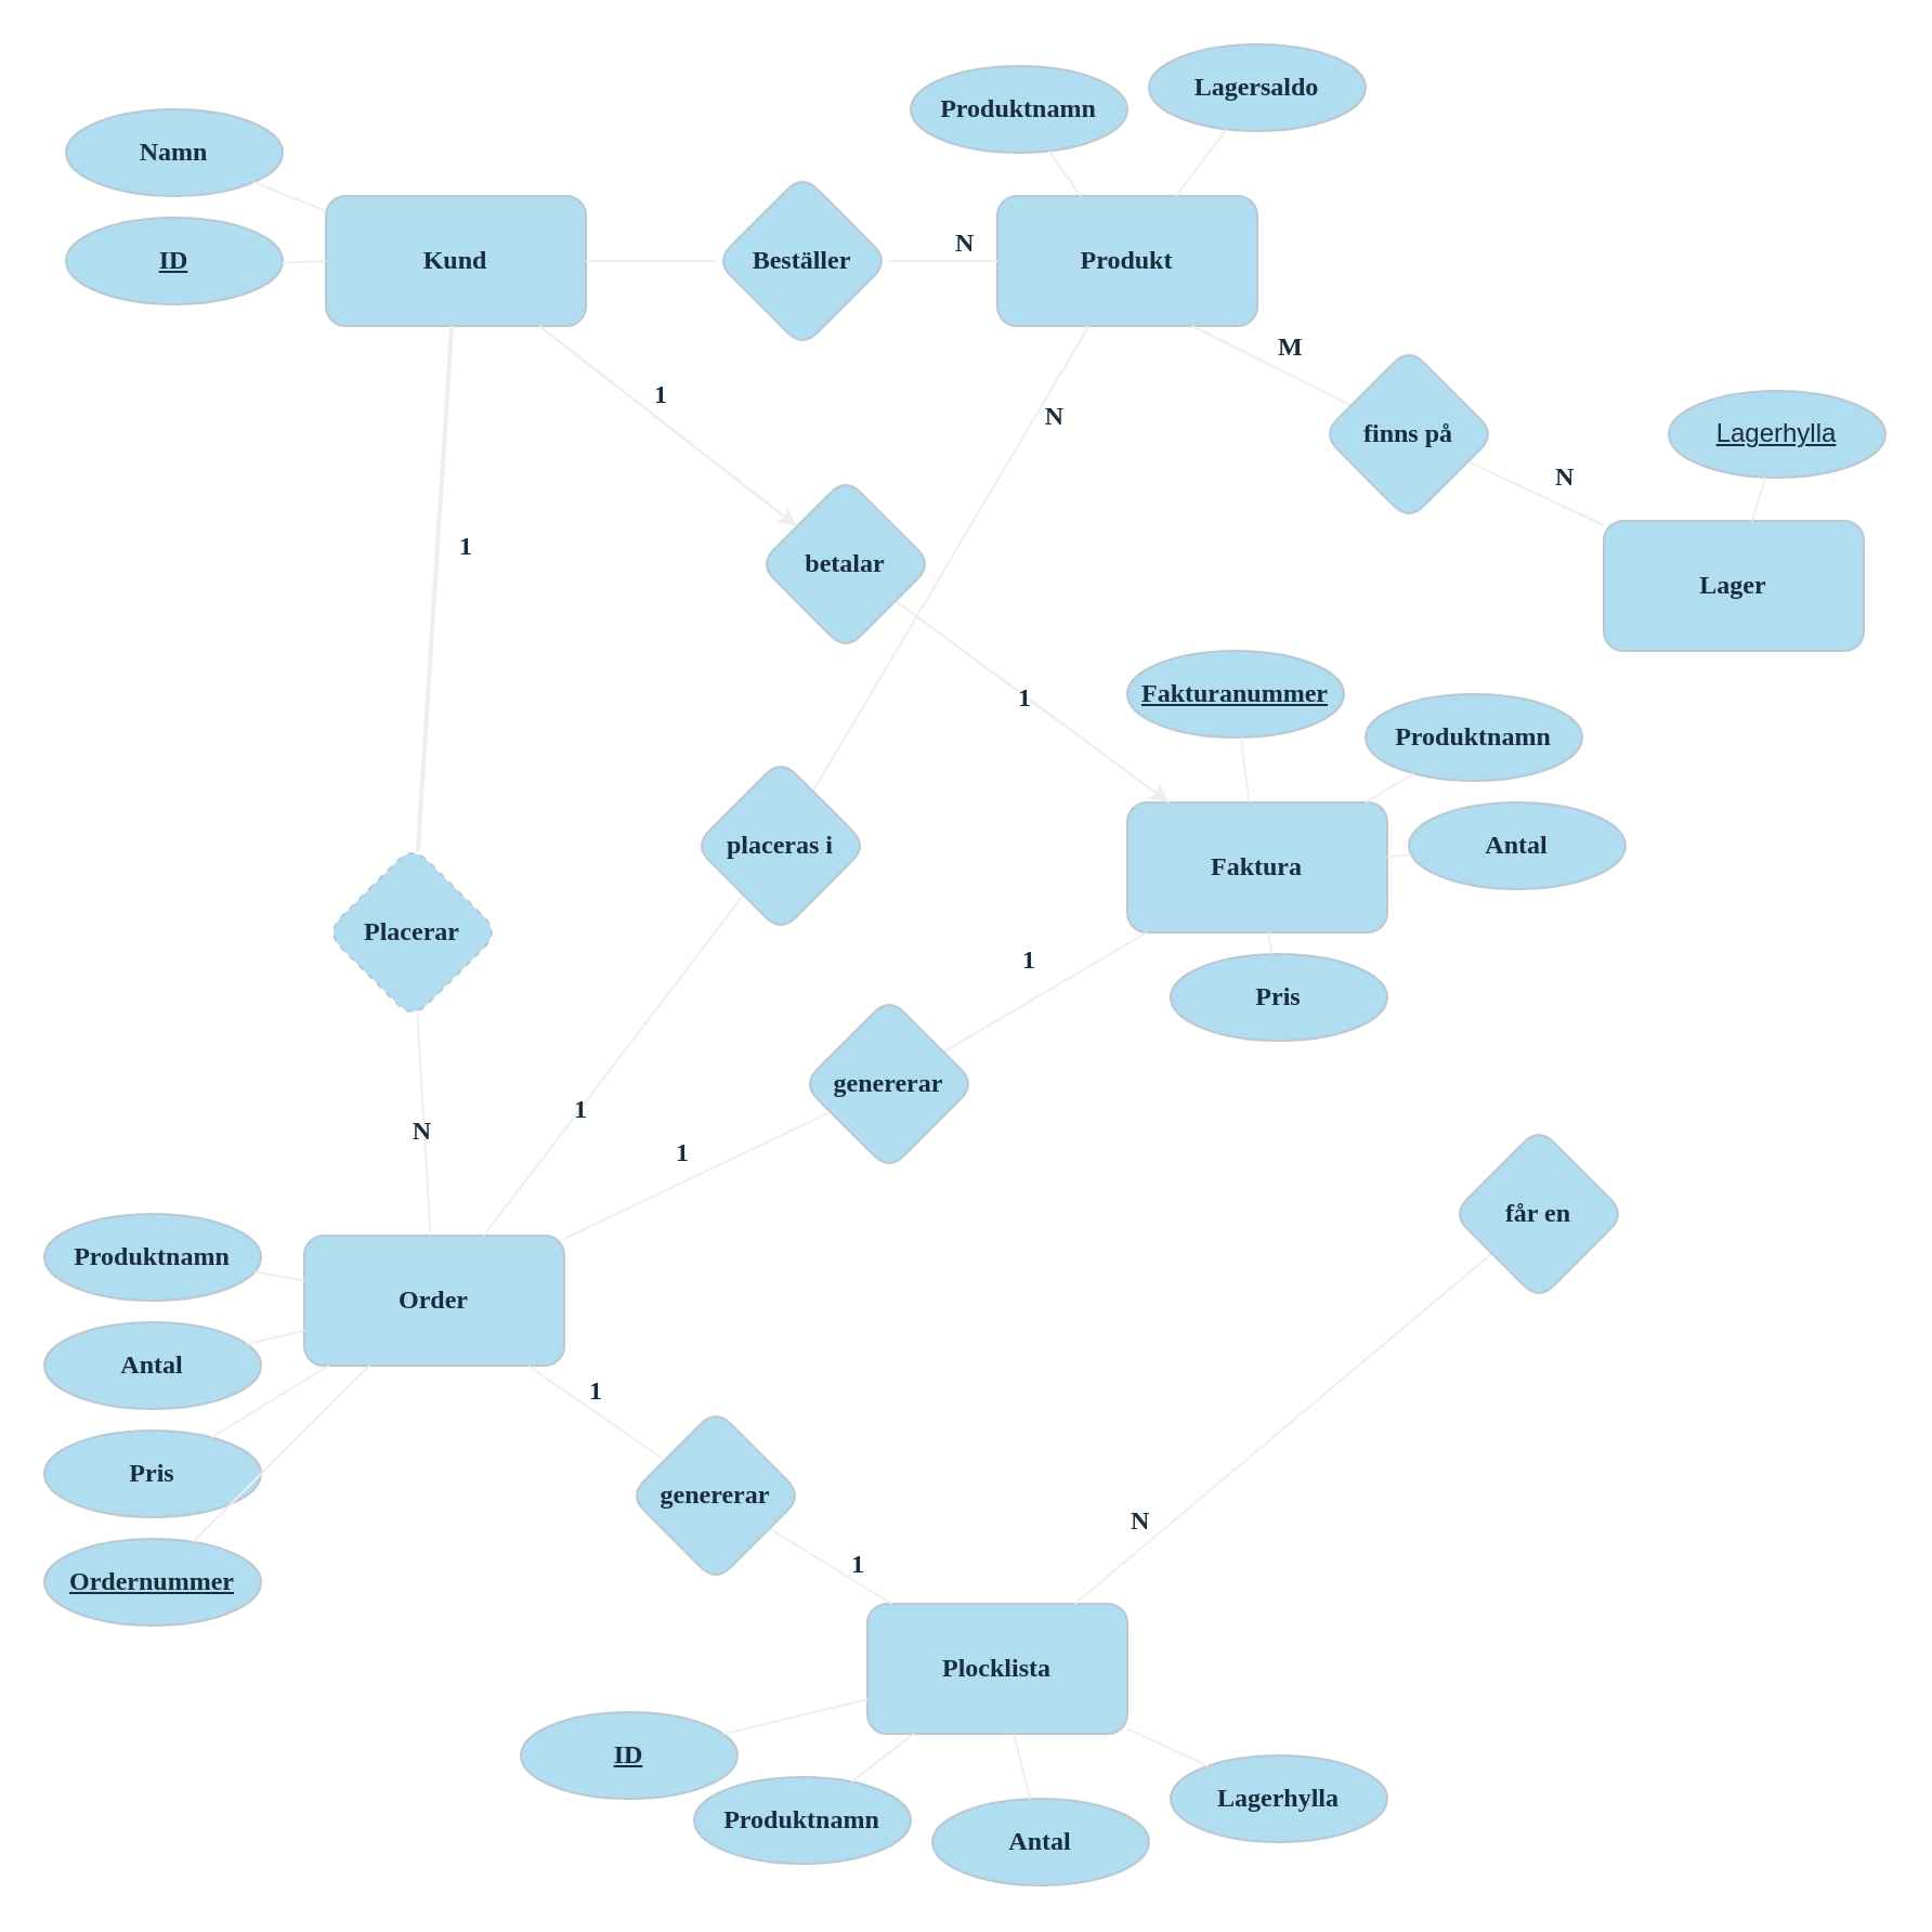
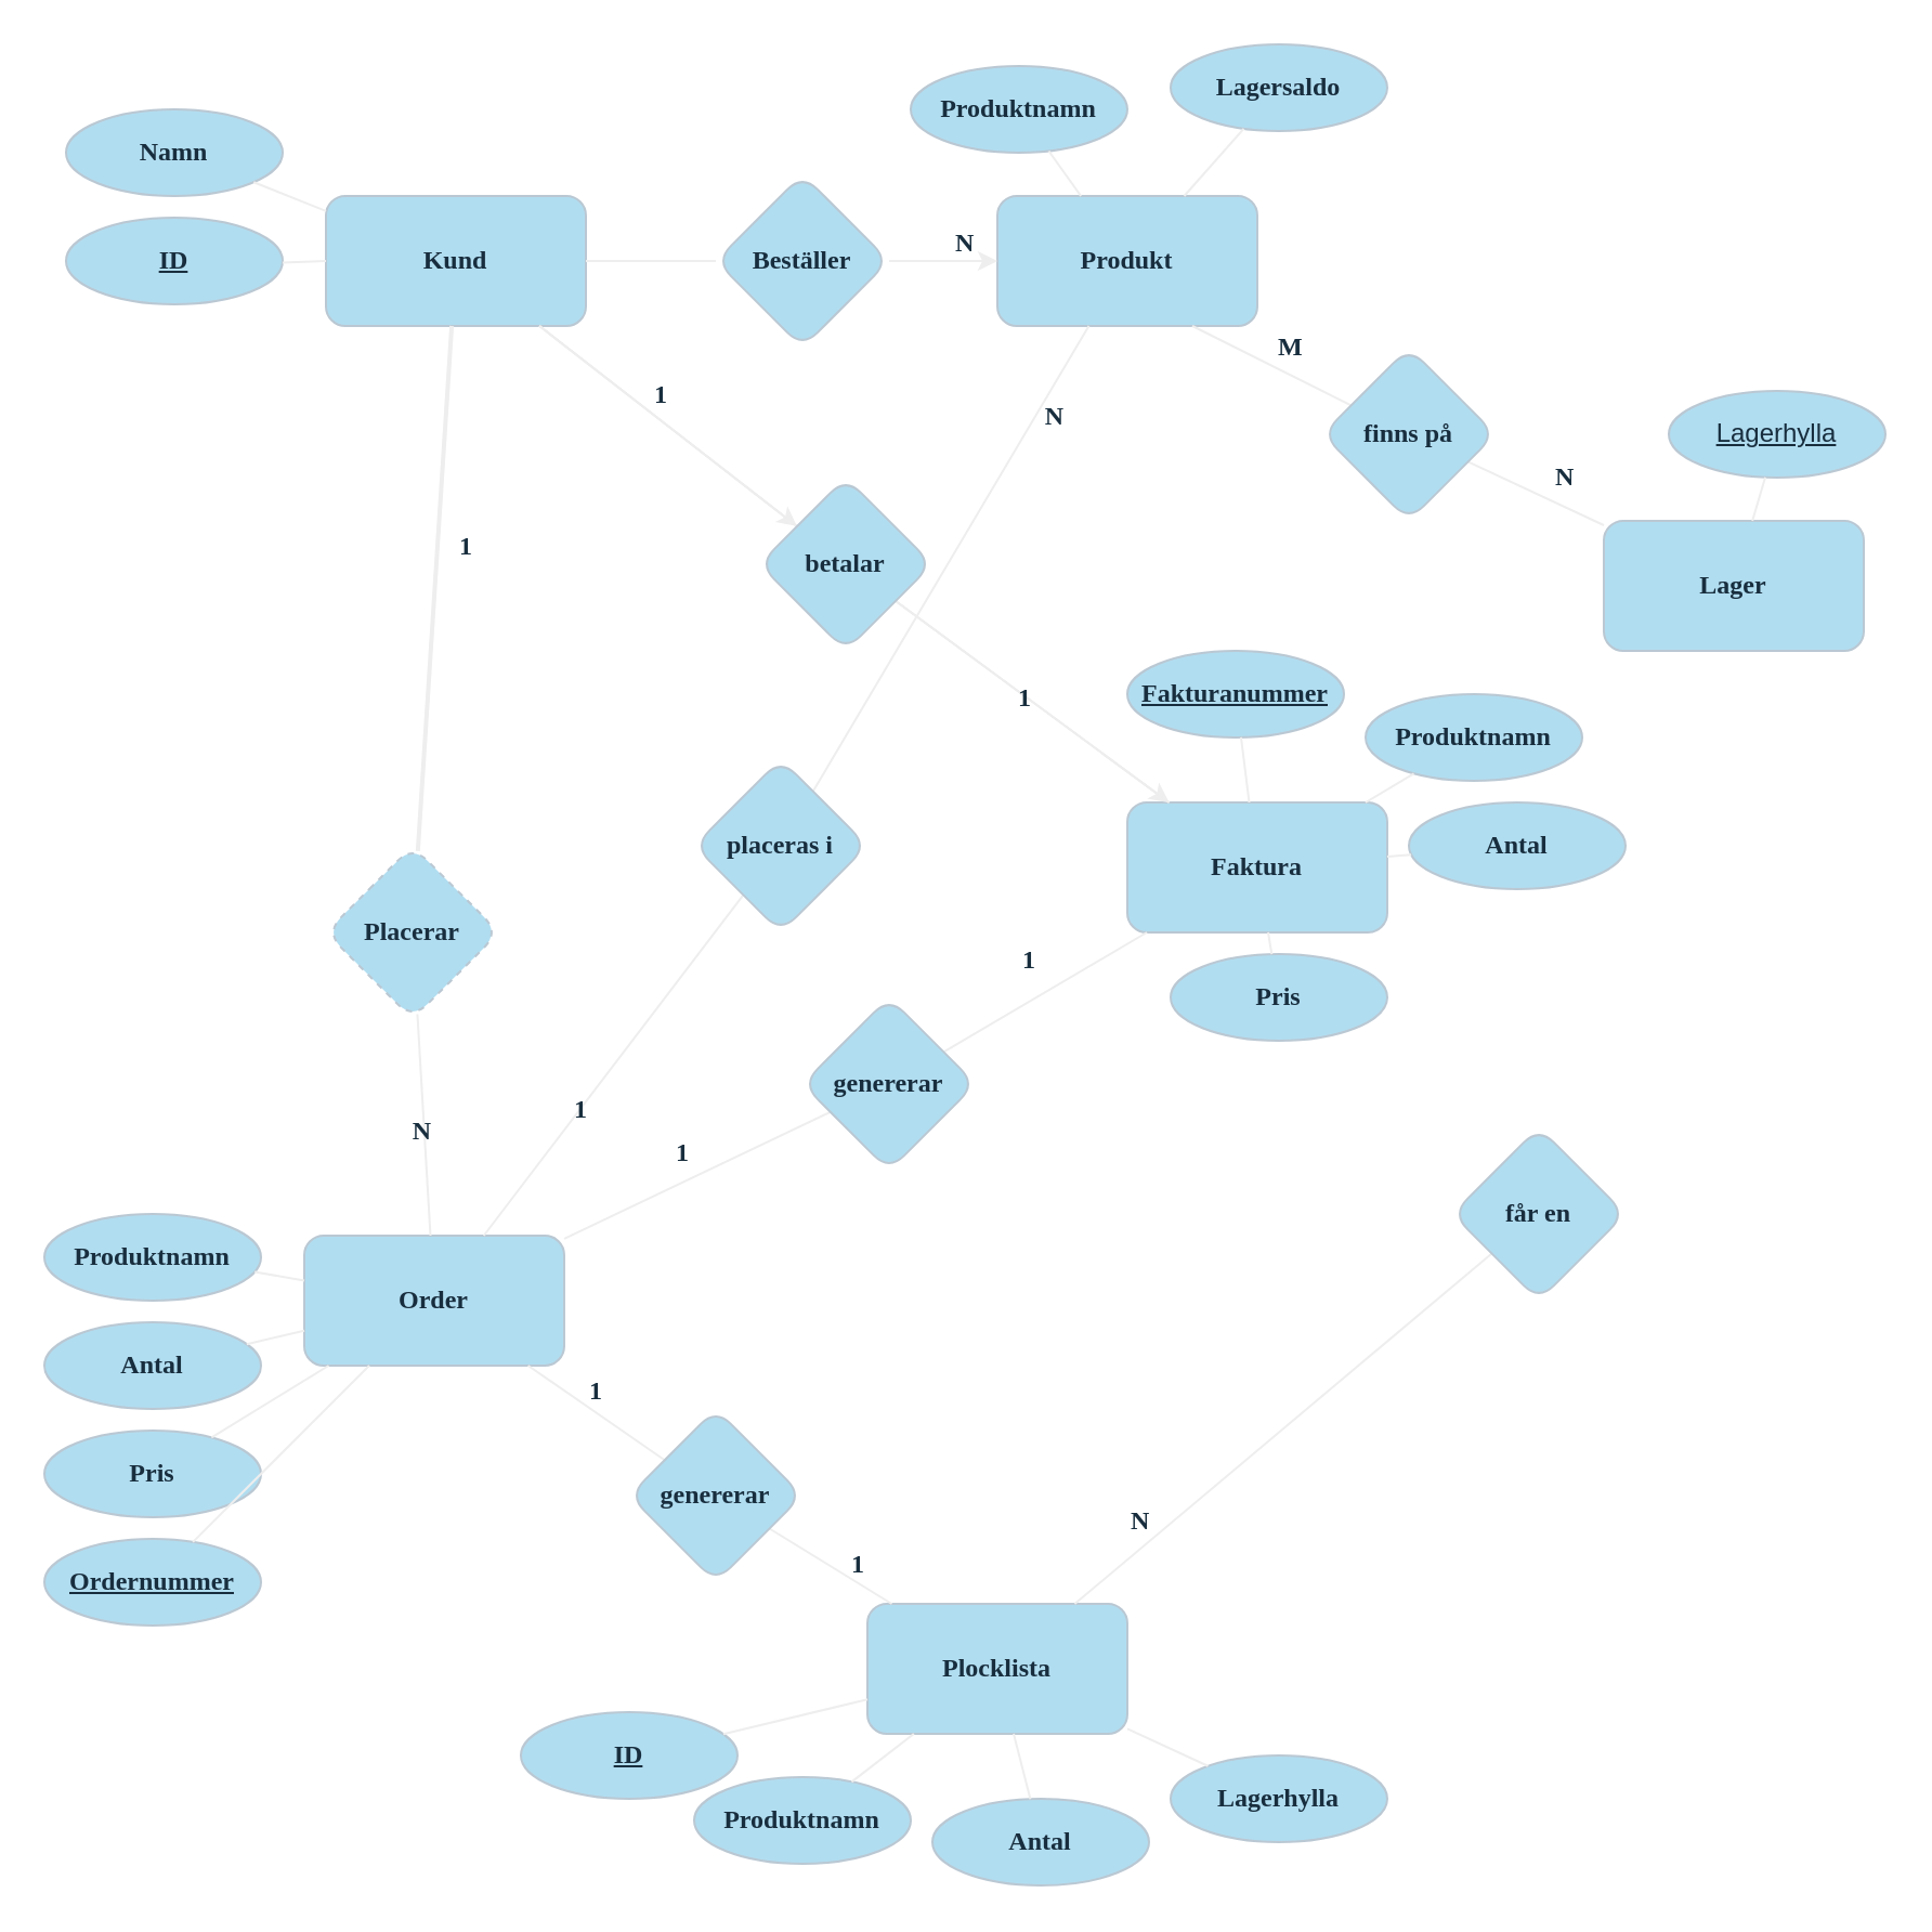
- <mxCell id="61" value="Lagersaldo" style="ellipse;whiteSpace=wrap;html=1;align=center;labelBackgroundColor=none;fillColor=#B1DDF0;strokeColor=#BAC8D3;fontColor=#182E3E;fontStyle=1;fontSize=12;fontFamily=Verdana;" parent="1" vertex="1"><mxGeometry x="530" y="20" width="100" height="40" as="geometry" /></mxCell>
+ <mxCell id="61" value="Lagersaldo" style="ellipse;whiteSpace=wrap;html=1;align=center;labelBackgroundColor=none;fillColor=#B1DDF0;strokeColor=#BAC8D3;fontColor=#182E3E;fontStyle=1;fontSize=12;fontFamily=Verdana;" parent="1" vertex="1"><mxGeometry x="540" y="20" width="100" height="40" as="geometry" /></mxCell>
- <mxCell id="18" value="" style="endArrow=none;html=1;rounded=0;labelBackgroundColor=none;strokeColor=#EEEEEE;fontColor=default;fontStyle=1;fontSize=12;fontFamily=Verdana;" parent="1" source="8" target="3" edge="1"><mxGeometry width="50" height="50" relative="1" as="geometry"><mxPoint x="460" y="540" as="sourcePoint" /><mxPoint x="510" y="490" as="targetPoint" /></mxGeometry></mxCell>
+ <mxCell id="18" value="" style="endArrow=classic;html=1;rounded=0;labelBackgroundColor=none;strokeColor=#EEEEEE;fontColor=default;fontStyle=1;fontSize=12;fontFamily=Verdana;" parent="1" source="8" target="3" edge="1"><mxGeometry width="50" height="50" relative="1" as="geometry"><mxPoint x="460" y="540" as="sourcePoint" /><mxPoint x="510" y="490" as="targetPoint" /></mxGeometry></mxCell>
